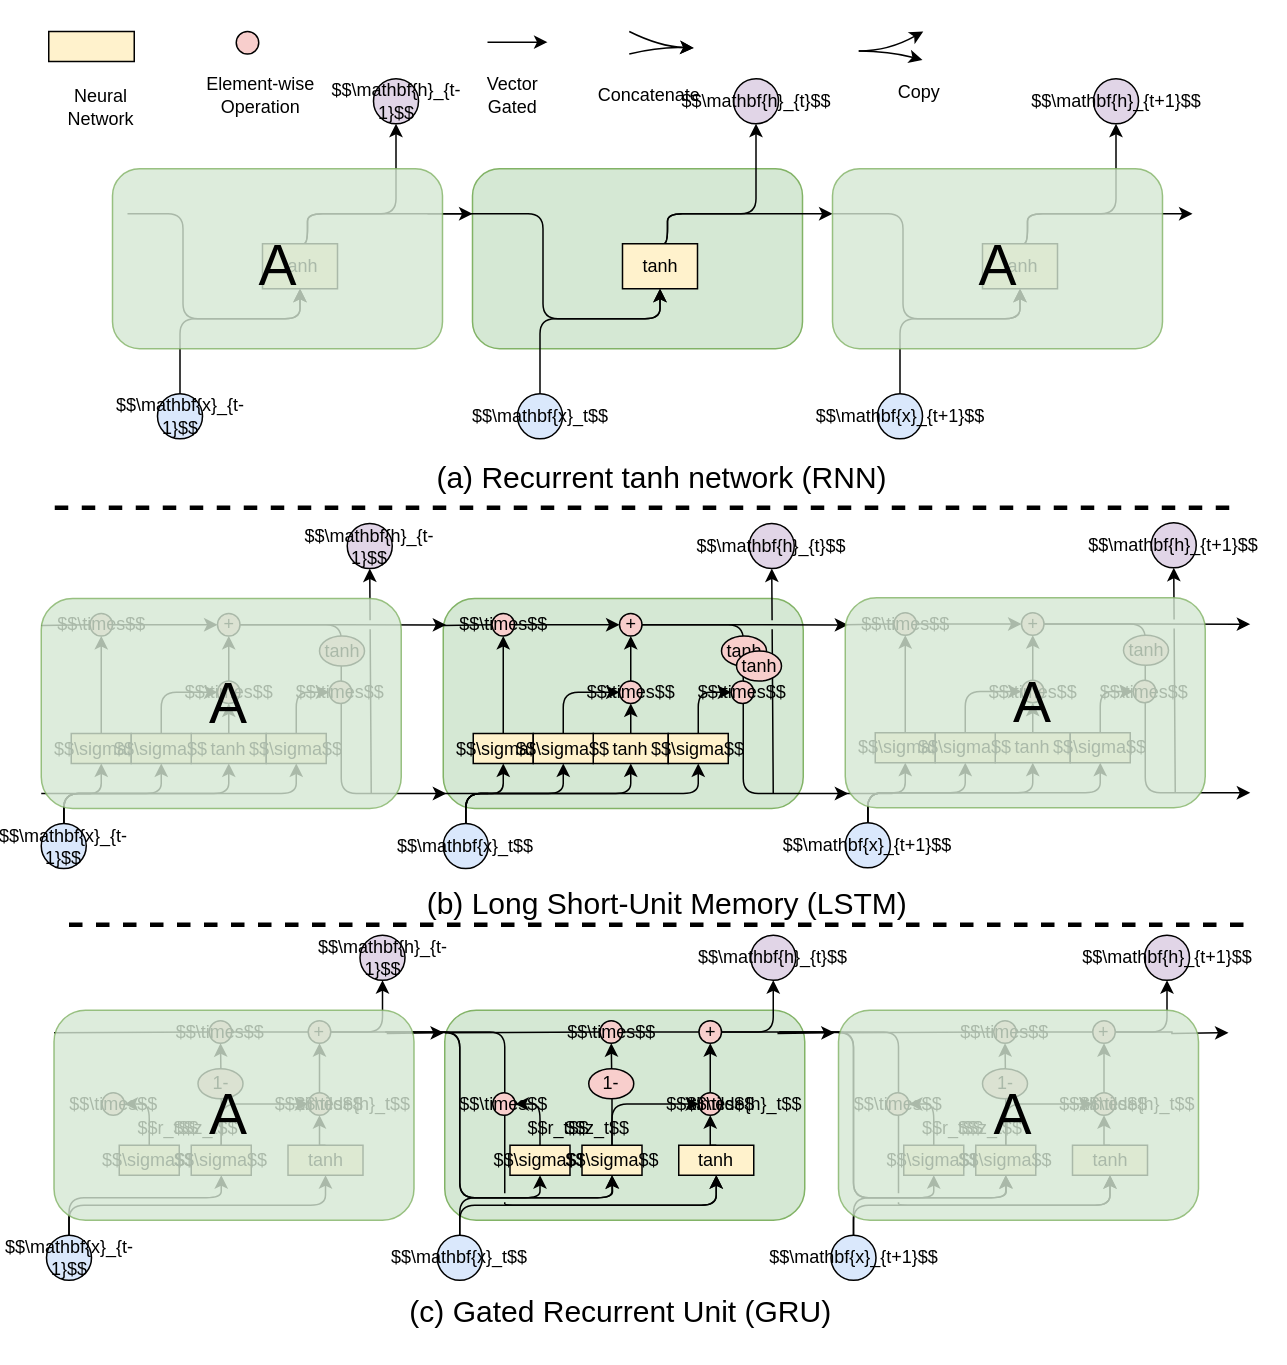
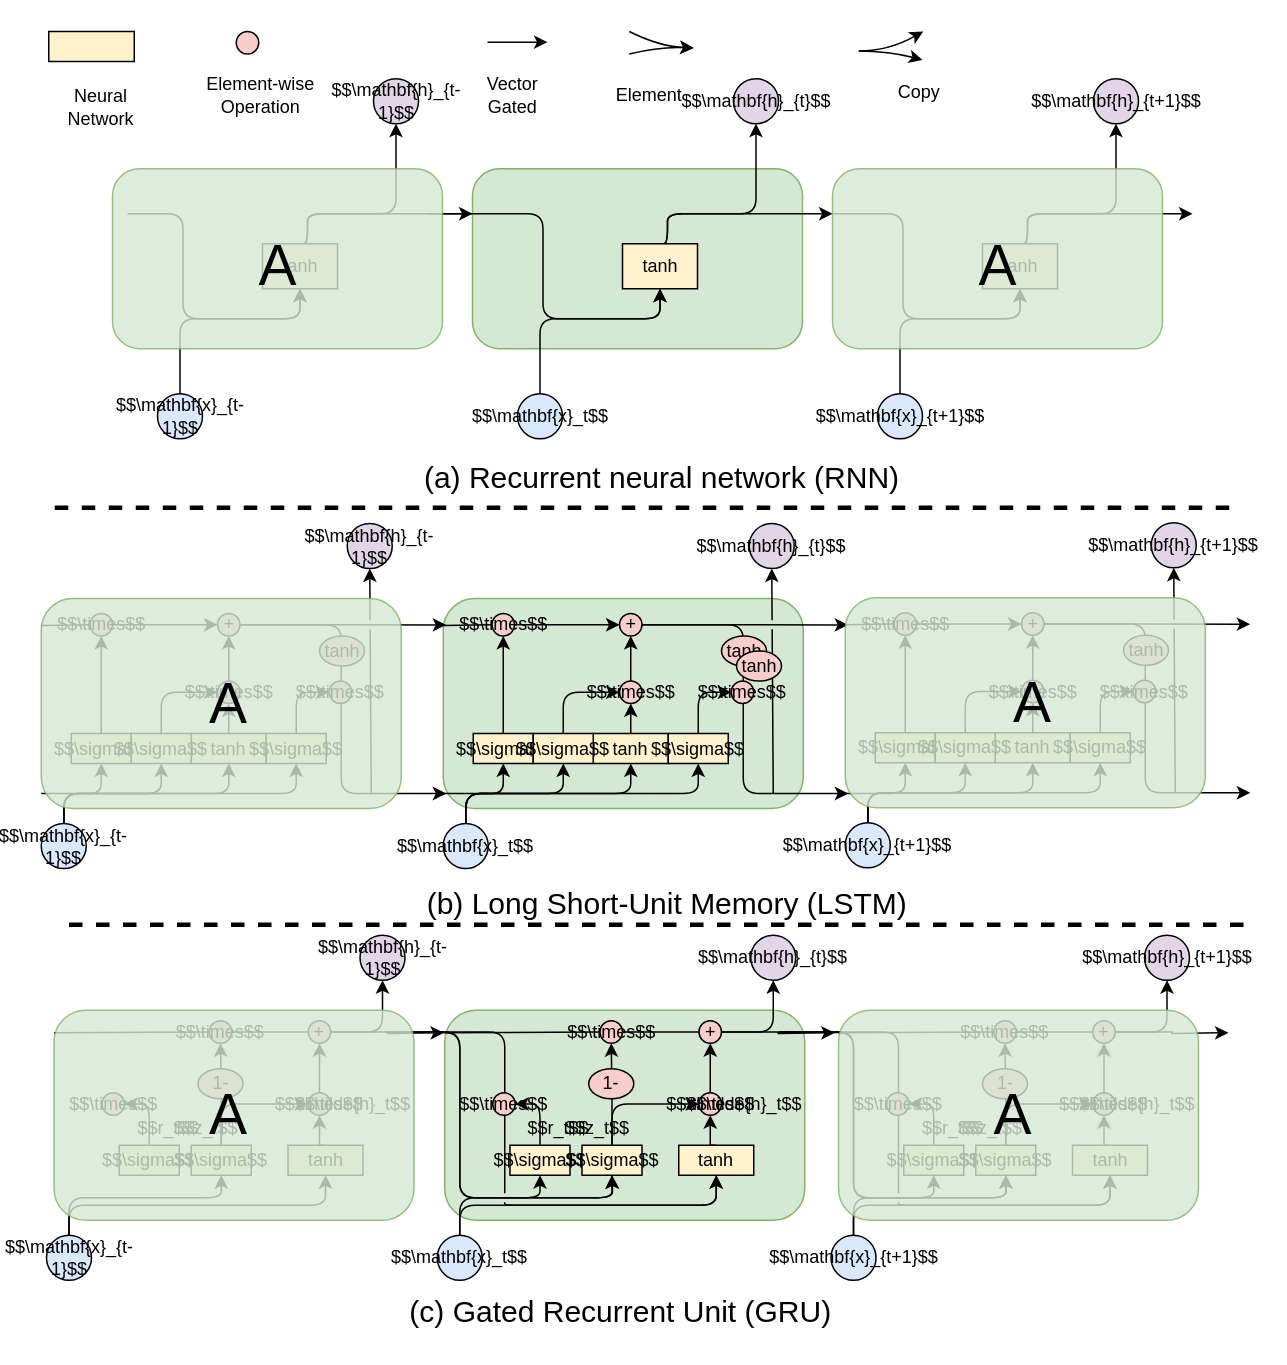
- <mxCell id="209" value="Concatenate" style="text;html=1;align=center;verticalAlign=middle;whiteSpace=wrap;rounded=0;" vertex="1" parent="1"><mxGeometry x="386.5" y="48" width="77" height="30" as="geometry" /></mxCell>
+ <mxCell id="209" value="Element" style="text;html=1;align=center;verticalAlign=middle;whiteSpace=wrap;rounded=0;" vertex="1" parent="1"><mxGeometry x="386.5" y="48" width="77" height="30" as="geometry" /></mxCell>
- <mxCell id="30" value="&lt;div style=&quot;text-align: center; font-size: 20px;&quot;&gt;&lt;span style=&quot;text-align: start;&quot;&gt;(a)&amp;nbsp;&lt;/span&gt;&lt;span style=&quot;text-align: start;&quot;&gt;Recurrent tanh network (RNN)&lt;/span&gt;&lt;/div&gt;" style="text;html=1;align=center;verticalAlign=middle;whiteSpace=wrap;rounded=0;" vertex="1" parent="1"><mxGeometry x="268.5" y="302" width="330" height="30" as="geometry" /></mxCell>
+ <mxCell id="30" value="&lt;div style=&quot;text-align: center; font-size: 20px;&quot;&gt;&lt;span style=&quot;text-align: start;&quot;&gt;(a)&amp;nbsp;&lt;/span&gt;&lt;span style=&quot;text-align: start;&quot;&gt;Recurrent neural network (RNN)&lt;/span&gt;&lt;/div&gt;" style="text;html=1;align=center;verticalAlign=middle;whiteSpace=wrap;rounded=0;" vertex="1" parent="1"><mxGeometry x="268.5" y="302" width="330" height="30" as="geometry" /></mxCell>
